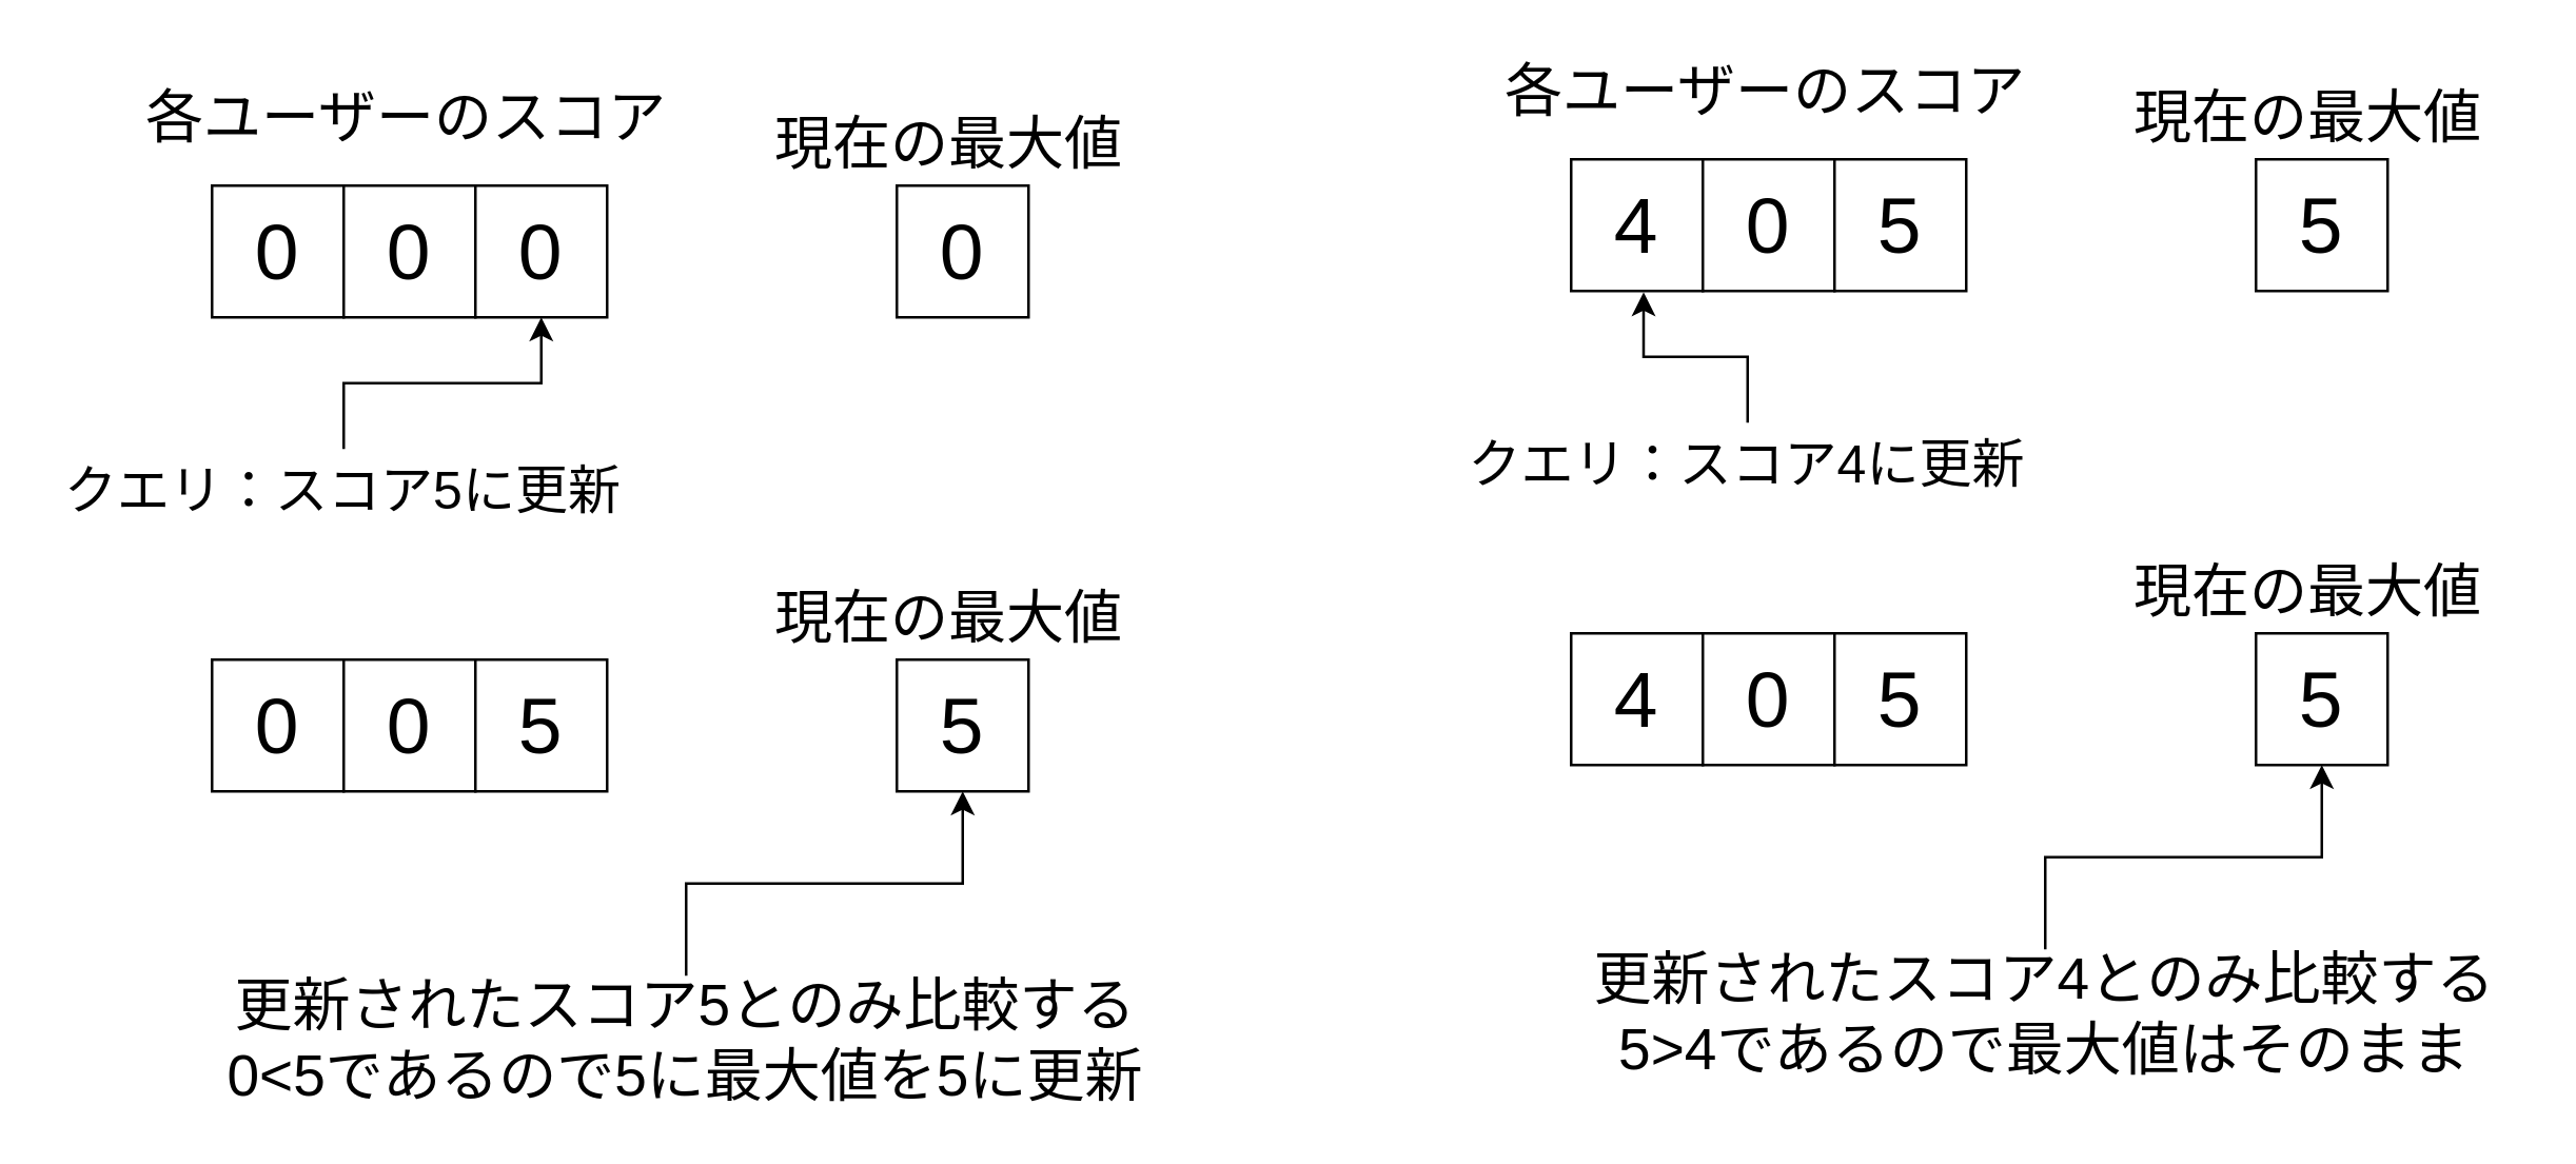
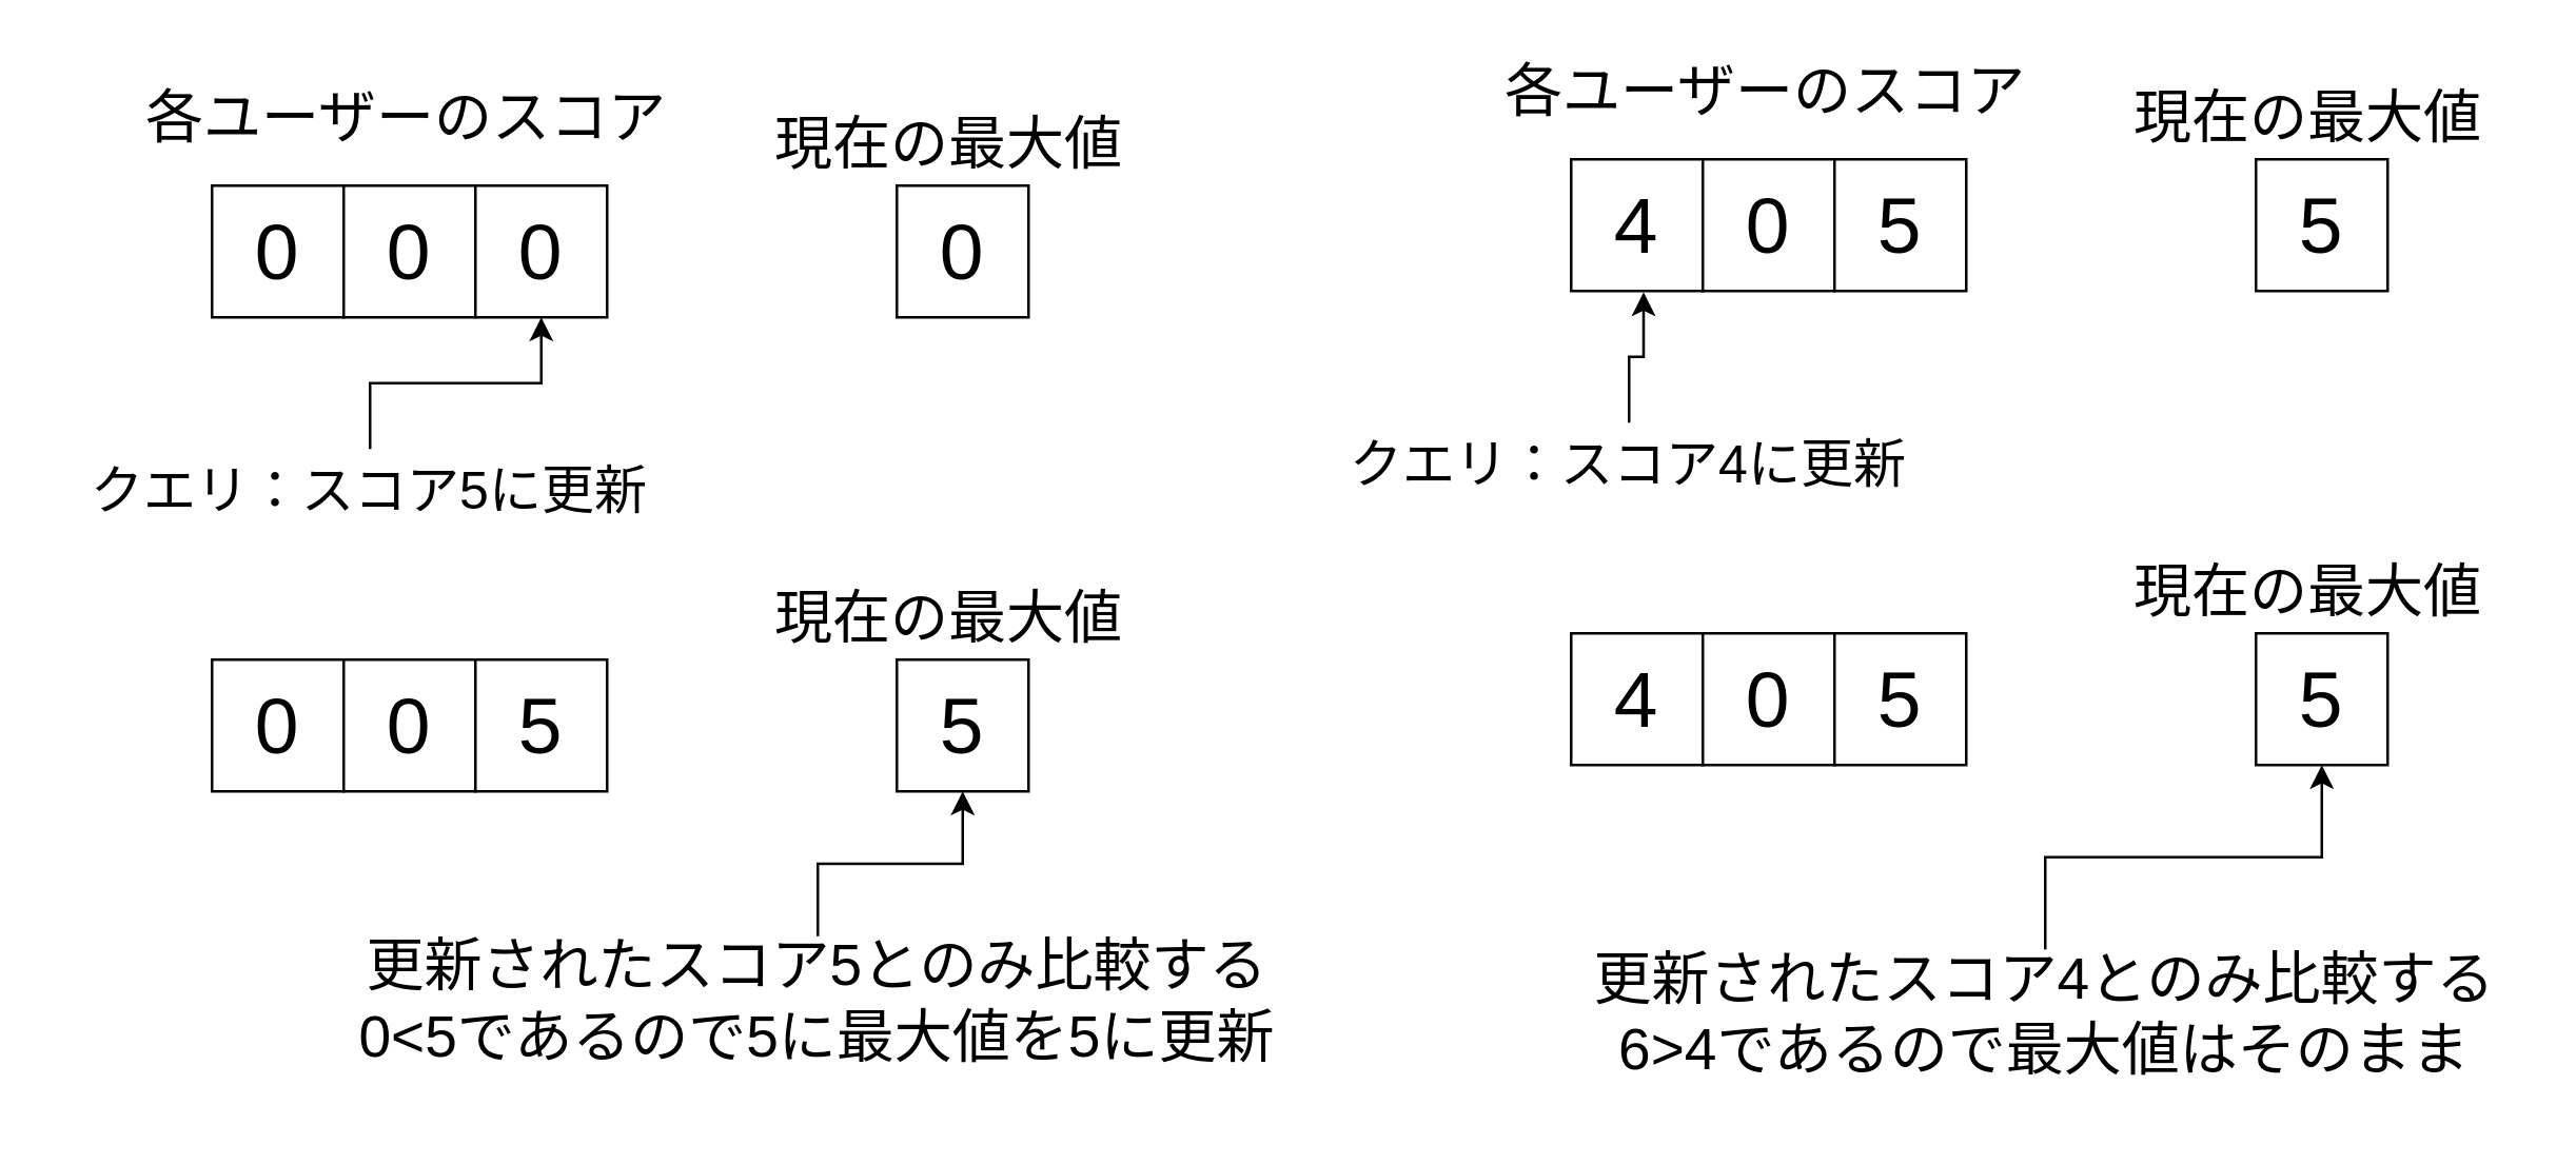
- <mxCell id="29" value="&lt;font style=&quot;font-size: 20px&quot;&gt;クエリ：スコア4に更新&lt;/font&gt;" style="text;html=1;strokeColor=none;fillColor=none;align=center;verticalAlign=middle;whiteSpace=wrap;rounded=0;" vertex="1" parent="1"><mxGeometry x="550" y="160" width="226" height="30" as="geometry" /></mxCell>
+ <mxCell id="29" value="&lt;font style=&quot;font-size: 20px&quot;&gt;クエリ：スコア4に更新&lt;/font&gt;" style="text;html=1;strokeColor=none;fillColor=none;align=center;verticalAlign=middle;whiteSpace=wrap;rounded=0;" vertex="1" parent="1"><mxGeometry x="505" y="160" width="226" height="30" as="geometry" /></mxCell>
- <mxCell id="14" value="&lt;font style=&quot;font-size: 20px&quot;&gt;クエリ：スコア5に更新&lt;/font&gt;" style="text;html=1;strokeColor=none;fillColor=none;align=center;verticalAlign=middle;whiteSpace=wrap;rounded=0;" vertex="1" parent="1"><mxGeometry x="10" y="170" width="240" height="30" as="geometry" /></mxCell>
+ <mxCell id="14" value="&lt;font style=&quot;font-size: 20px&quot;&gt;クエリ：スコア5に更新&lt;/font&gt;" style="text;html=1;strokeColor=none;fillColor=none;align=center;verticalAlign=middle;whiteSpace=wrap;rounded=0;" vertex="1" parent="1"><mxGeometry x="20" y="170" width="240" height="30" as="geometry" /></mxCell>
- <mxCell id="31" value="&lt;font style=&quot;font-size: 22px&quot;&gt;更新されたスコア4とのみ比較する&lt;br&gt;5&amp;gt;4であるので最大値はそのまま&lt;br&gt;&lt;/font&gt;" style="text;html=1;strokeColor=none;fillColor=none;align=center;verticalAlign=middle;whiteSpace=wrap;rounded=0;" vertex="1" parent="1"><mxGeometry x="596" y="360" width="360" height="50" as="geometry" /></mxCell>
+ <mxCell id="31" value="&lt;font style=&quot;font-size: 22px&quot;&gt;更新されたスコア4とのみ比較する&lt;br&gt;6&amp;gt;4であるので最大値はそのまま&lt;br&gt;&lt;/font&gt;" style="text;html=1;strokeColor=none;fillColor=none;align=center;verticalAlign=middle;whiteSpace=wrap;rounded=0;" vertex="1" parent="1"><mxGeometry x="596" y="360" width="360" height="50" as="geometry" /></mxCell>
- <mxCell id="16" value="&lt;font style=&quot;font-size: 22px&quot;&gt;更新されたスコア5とのみ比較する&lt;br&gt;0&amp;lt;5であるので5に最大値を5に更新&lt;br&gt;&lt;/font&gt;" style="text;html=1;strokeColor=none;fillColor=none;align=center;verticalAlign=middle;whiteSpace=wrap;rounded=0;" vertex="1" parent="1"><mxGeometry x="80" y="370" width="360" height="50" as="geometry" /></mxCell>
+ <mxCell id="16" value="&lt;font style=&quot;font-size: 22px&quot;&gt;更新されたスコア5とのみ比較する&lt;br&gt;0&amp;lt;5であるので5に最大値を5に更新&lt;br&gt;&lt;/font&gt;" style="text;html=1;strokeColor=none;fillColor=none;align=center;verticalAlign=middle;whiteSpace=wrap;rounded=0;" vertex="1" parent="1"><mxGeometry x="130" y="355" width="360" height="50" as="geometry" /></mxCell>
